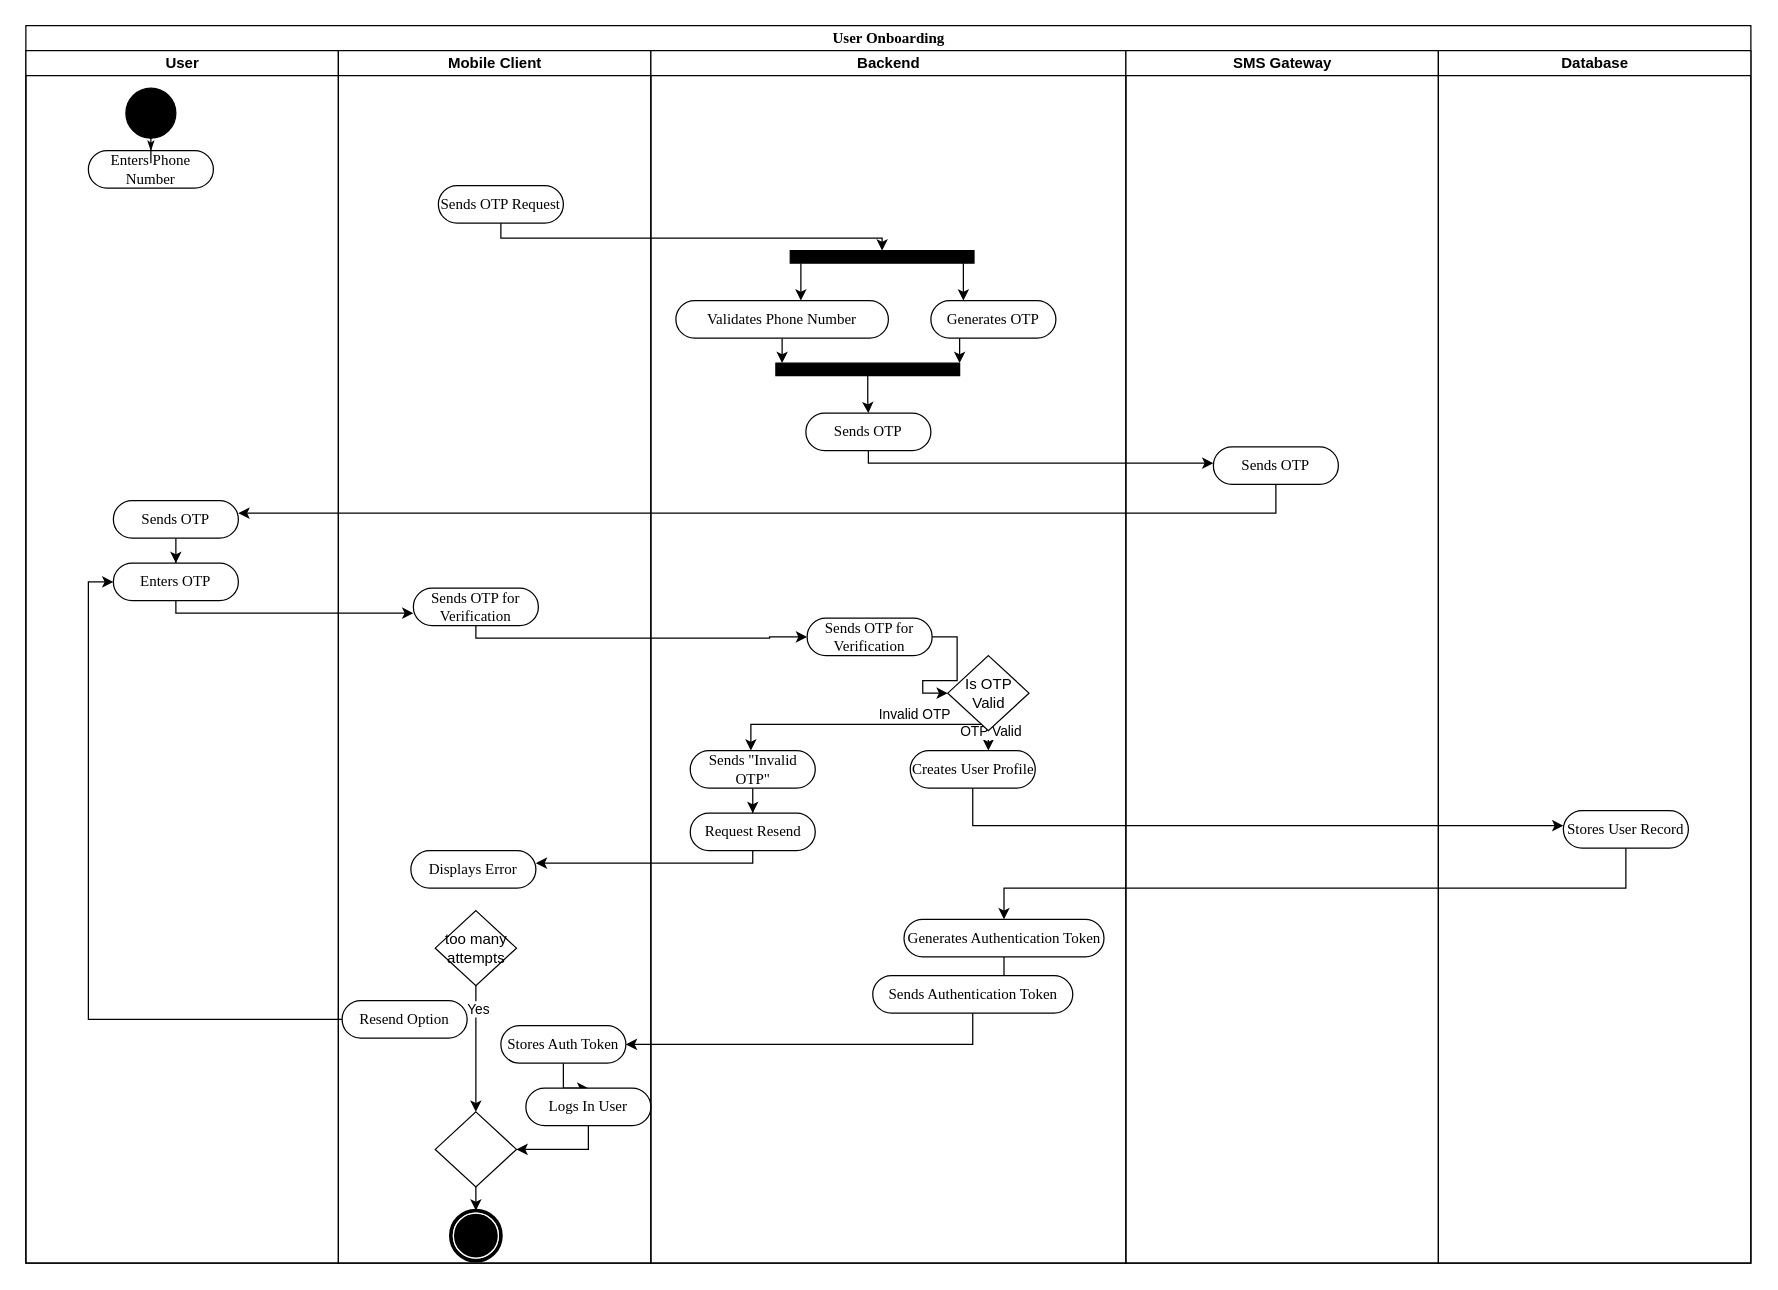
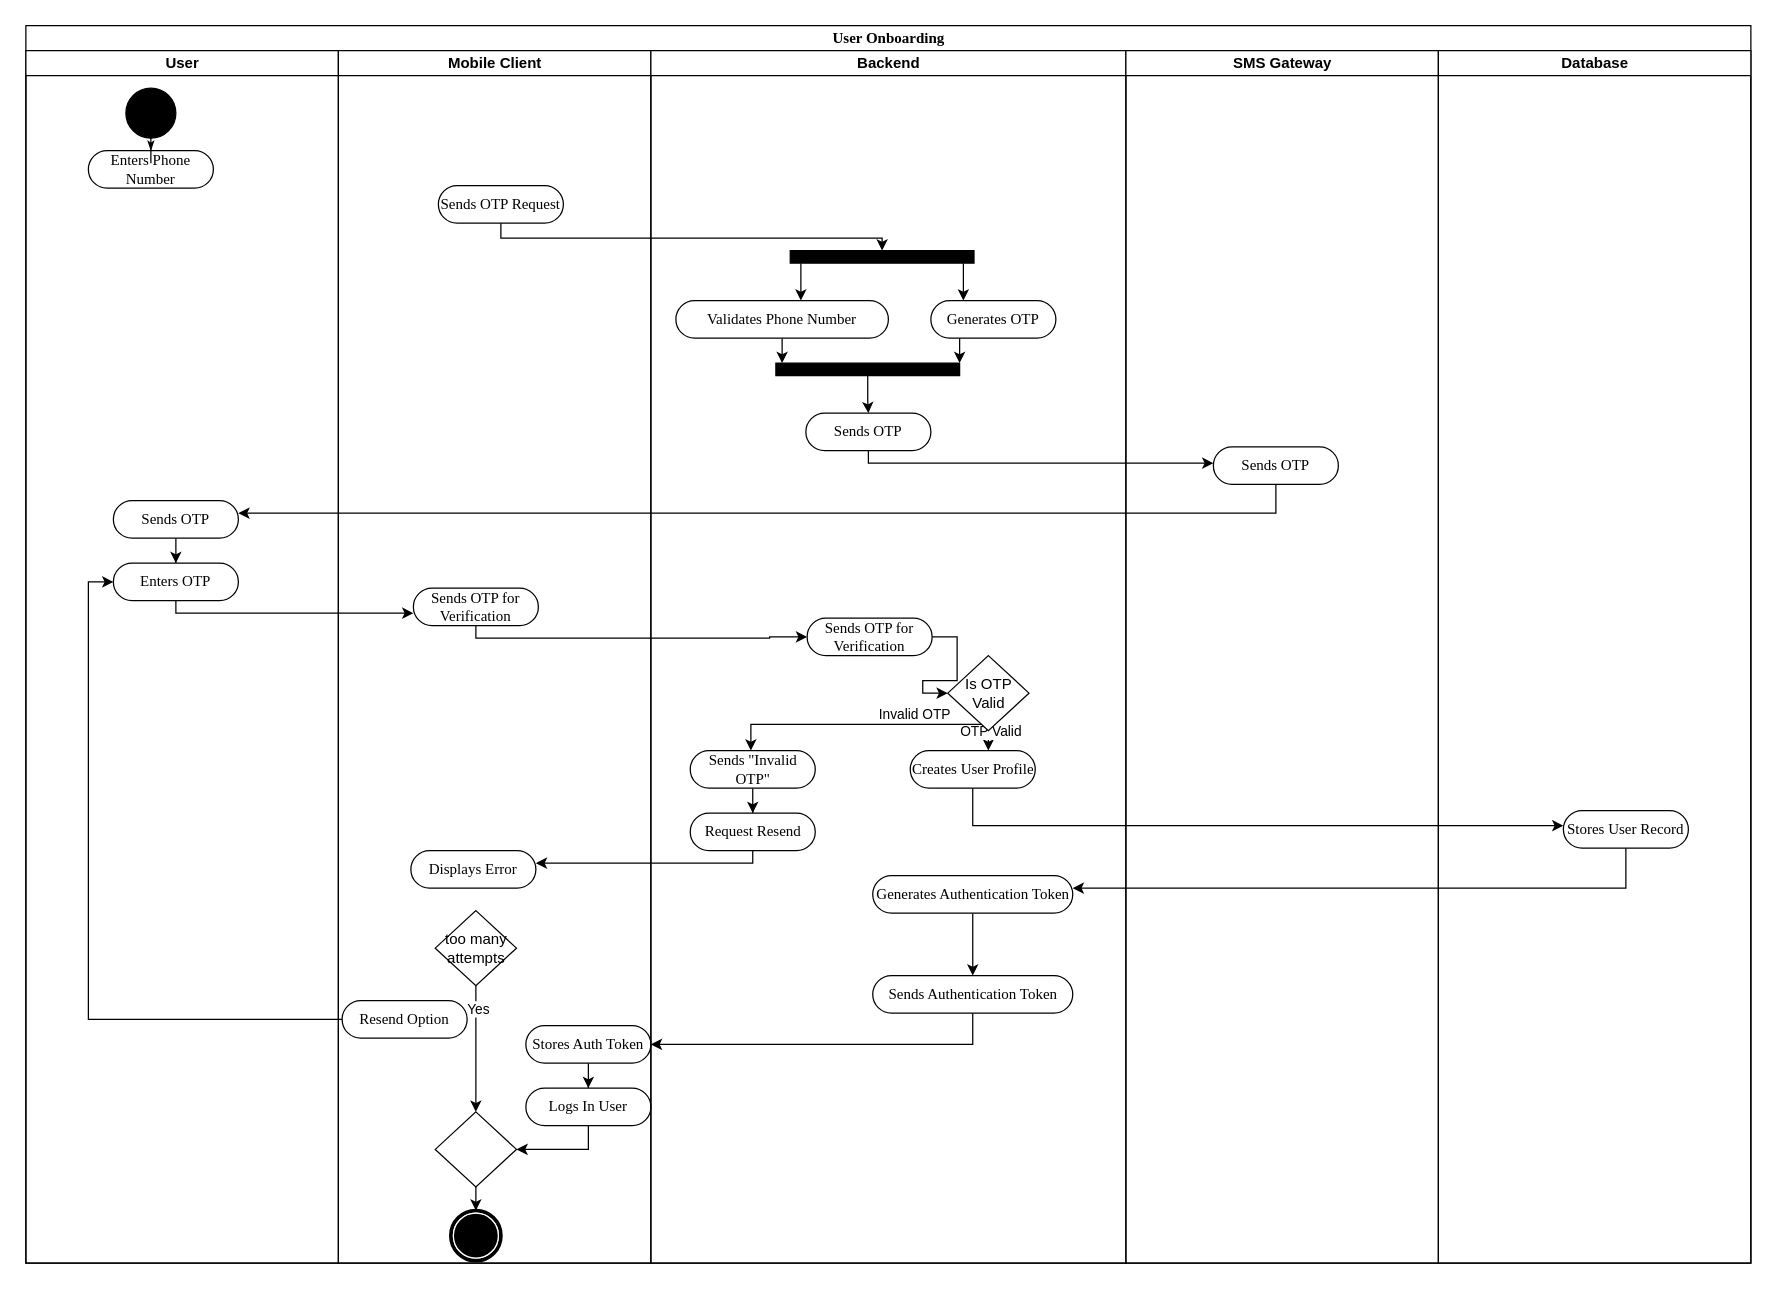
- <mxCell id="47" value="Generates Authentication Token" style="rounded=1;whiteSpace=wrap;html=1;shadow=0;comic=0;labelBackgroundColor=none;strokeWidth=1;fontFamily=Verdana;fontSize=12;align=center;arcSize=50;" vertex="1" parent="23"><mxGeometry x="202.5" y="695" width="160" height="30" as="geometry" /></mxCell>
+ <mxCell id="47" value="Generates Authentication Token" style="rounded=1;whiteSpace=wrap;html=1;shadow=0;comic=0;labelBackgroundColor=none;strokeWidth=1;fontFamily=Verdana;fontSize=12;align=center;arcSize=50;" vertex="1" parent="23"><mxGeometry x="177.5" y="660" width="160" height="30" as="geometry" /></mxCell>
- <mxCell id="17" value="Stores Auth Token" style="rounded=1;whiteSpace=wrap;html=1;shadow=0;comic=0;labelBackgroundColor=none;strokeWidth=1;fontFamily=Verdana;fontSize=12;align=center;arcSize=50;" vertex="1" parent="8"><mxGeometry x="130" y="780" width="100" height="30" as="geometry" /></mxCell>
+ <mxCell id="17" value="Stores Auth Token" style="rounded=1;whiteSpace=wrap;html=1;shadow=0;comic=0;labelBackgroundColor=none;strokeWidth=1;fontFamily=Verdana;fontSize=12;align=center;arcSize=50;" vertex="1" parent="8"><mxGeometry x="150" y="780" width="100" height="30" as="geometry" /></mxCell>
